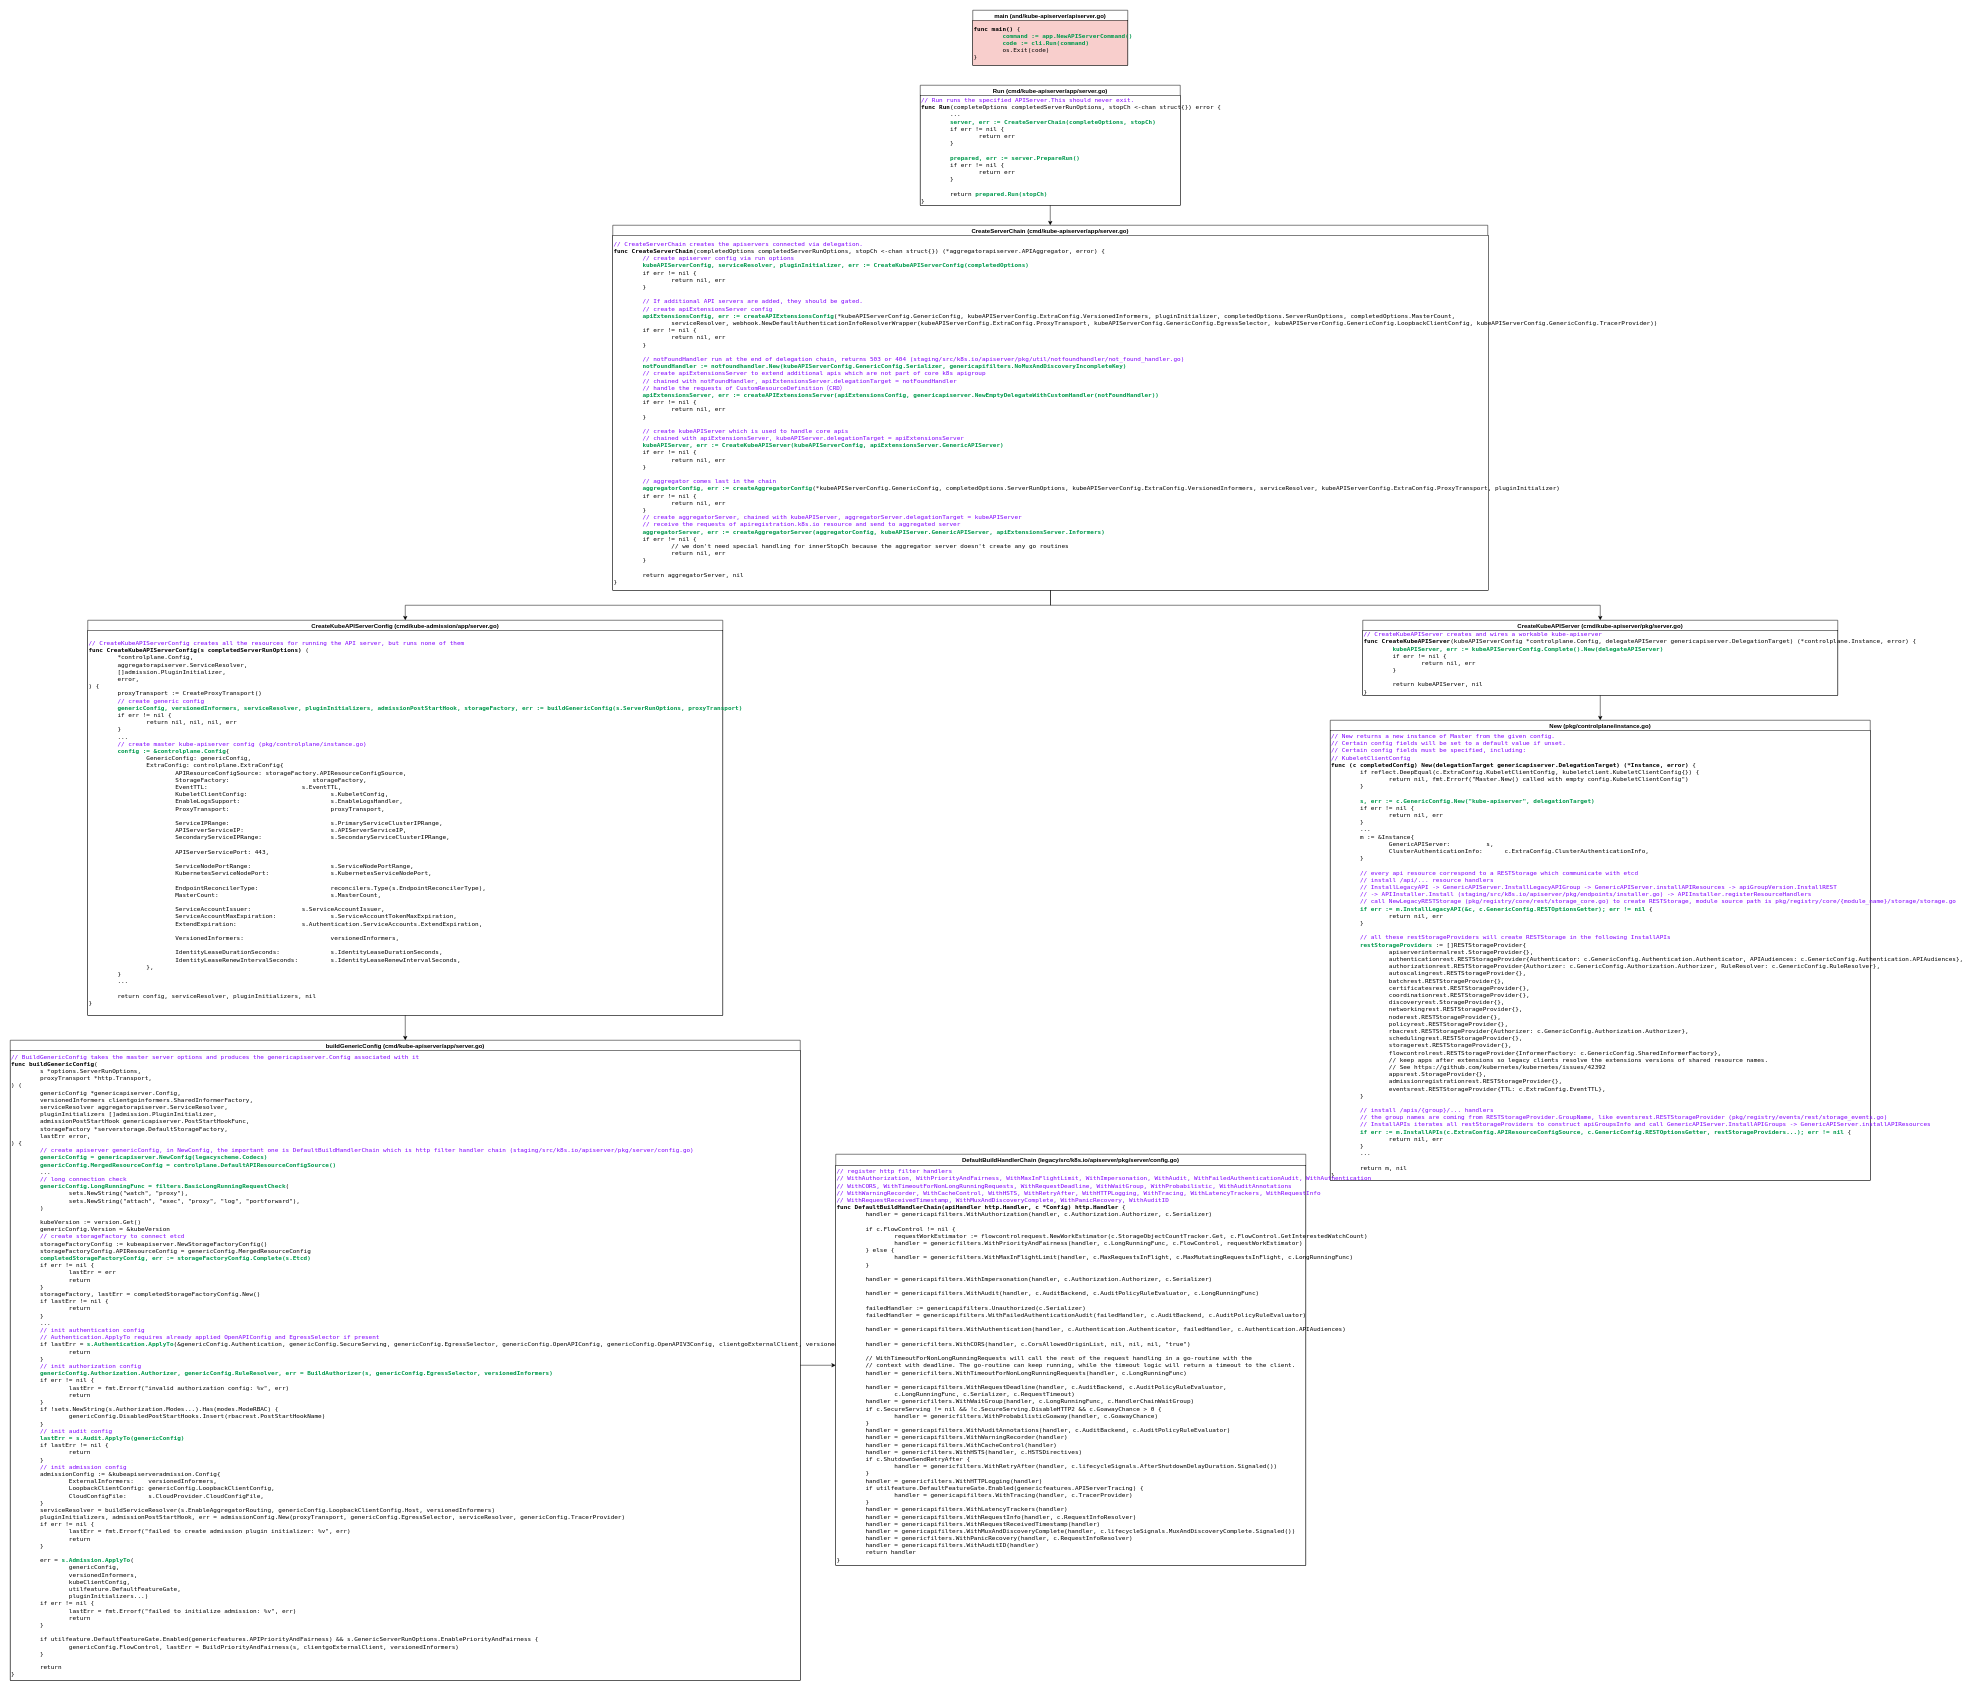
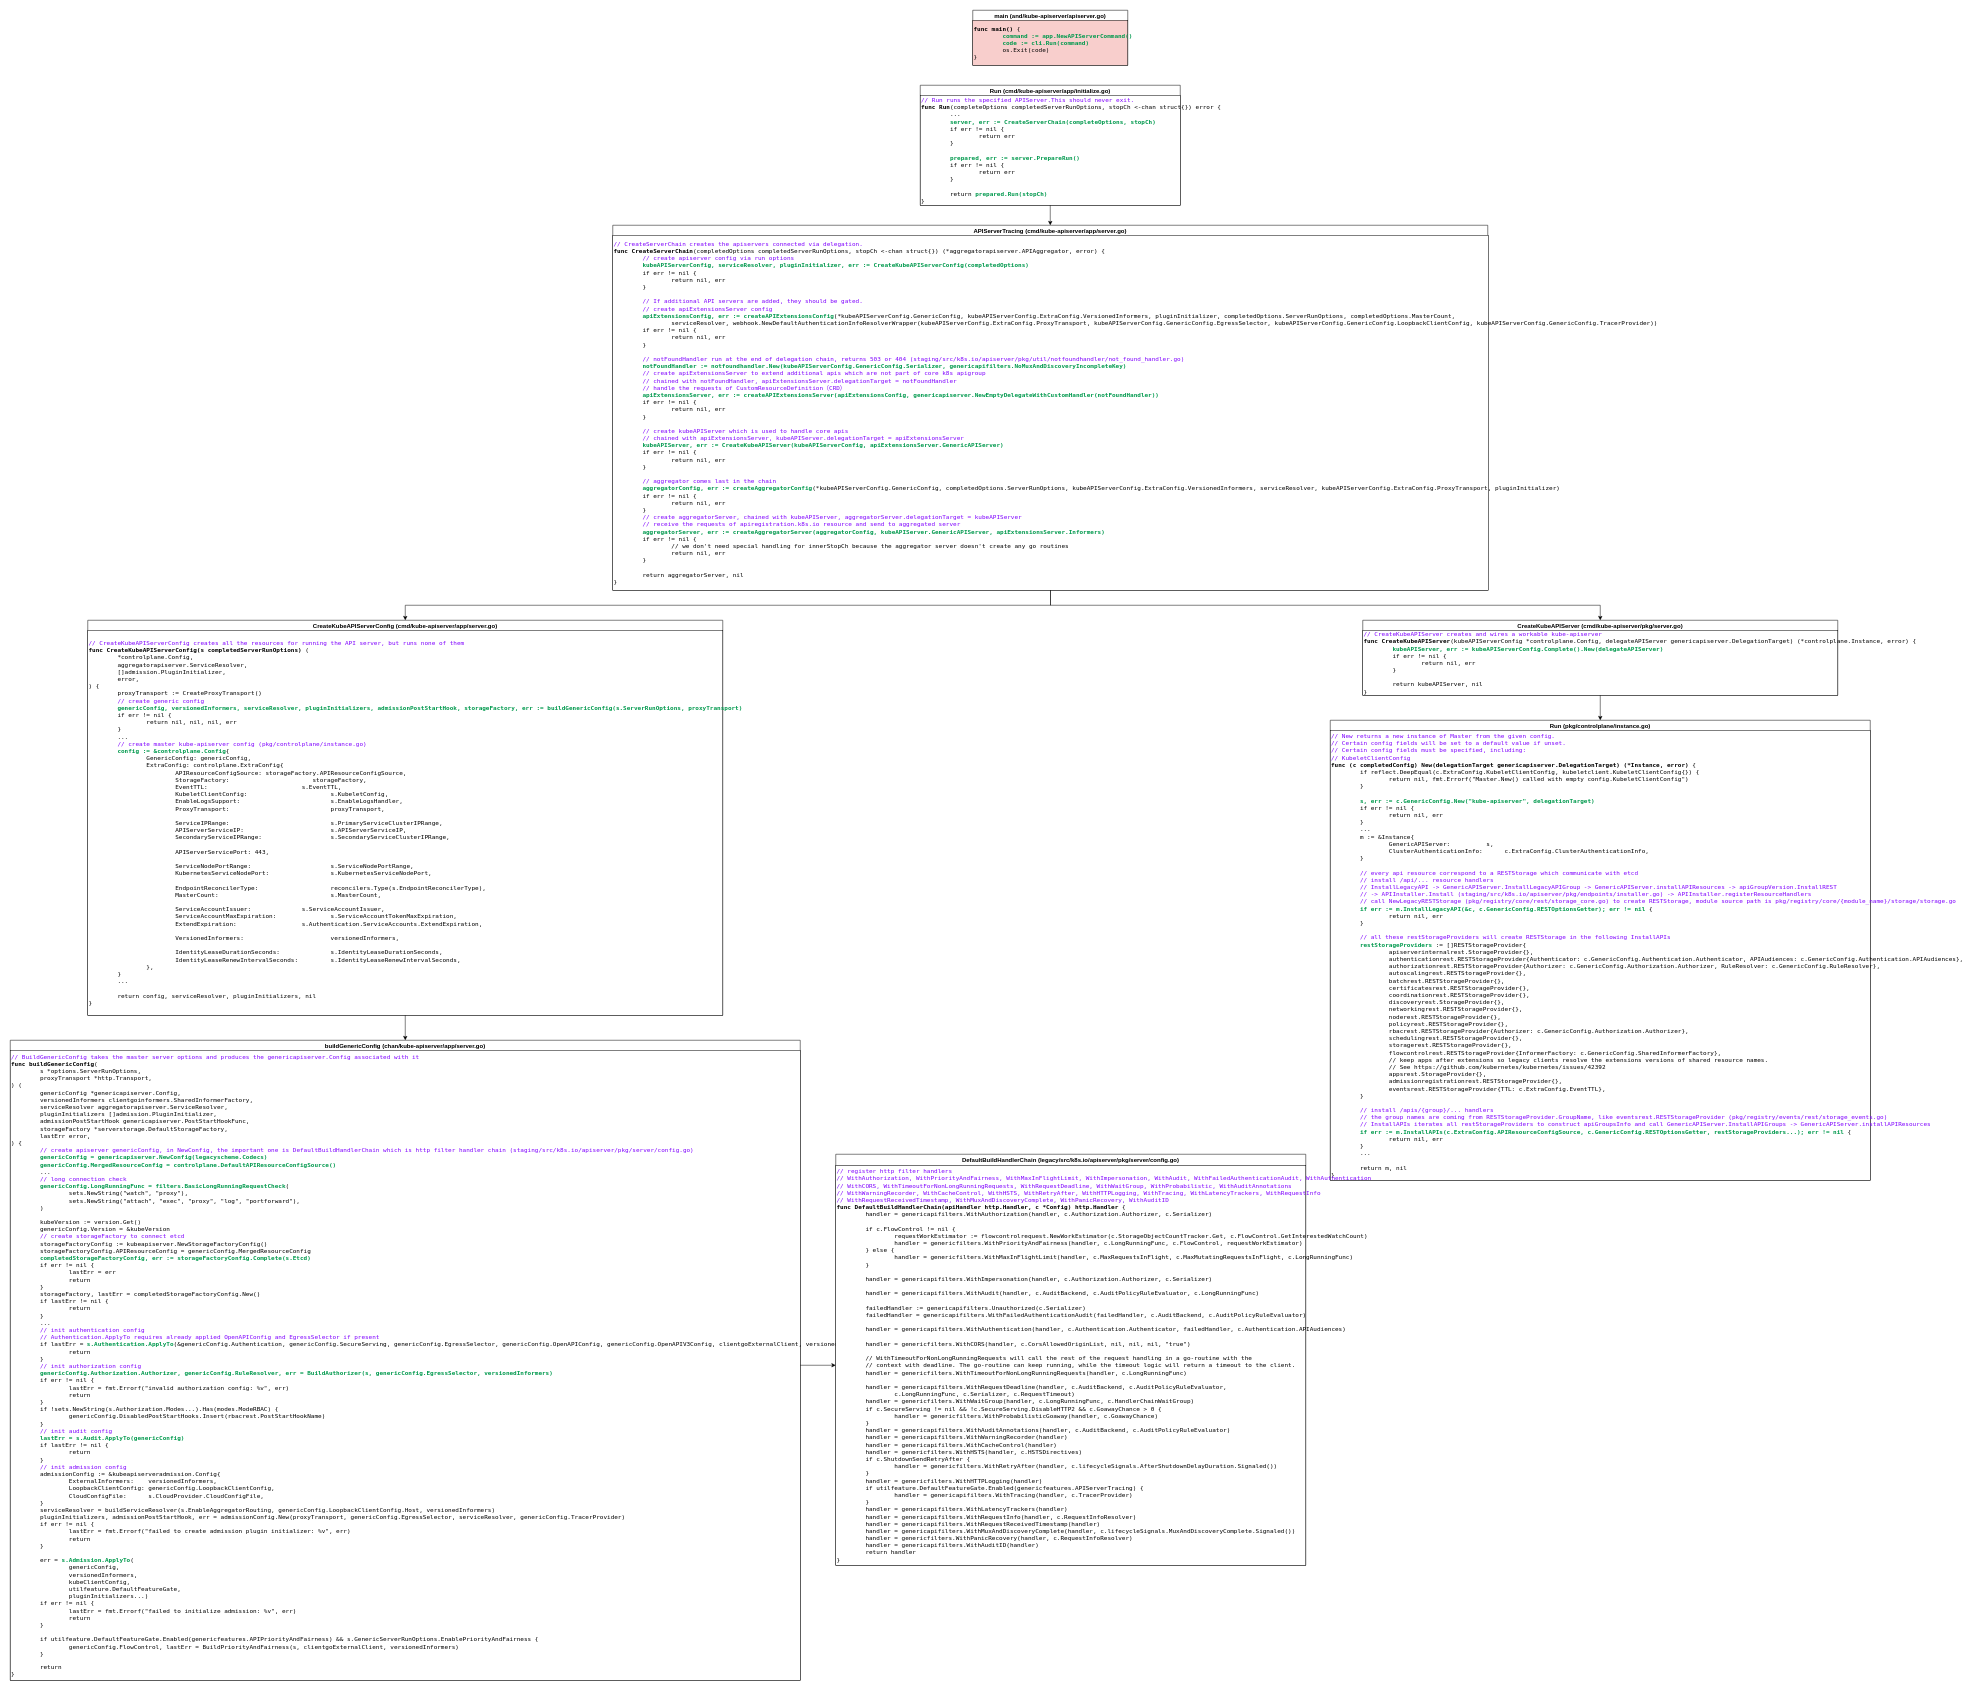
- <mxCell id="4" value="Run (cmd/kube-apiserver/app/server.go)" style="swimlane;fontColor=#000000;" parent="1" vertex="1"><mxGeometry x="1840" y="170" width="520" height="240" as="geometry" /></mxCell>
+ <mxCell id="4" value="Run (cmd/kube-apiserver/app/initialize.go)" style="swimlane;fontColor=#000000;" parent="1" vertex="1"><mxGeometry x="1840" y="170" width="520" height="240" as="geometry" /></mxCell>
- <mxCell id="6" value="CreateServerChain (cmd/kube-apiserver/app/server.go)" style="swimlane;fontColor=#000000;" parent="1" vertex="1"><mxGeometry x="1225" y="450" width="1750" height="730" as="geometry" /></mxCell>
+ <mxCell id="6" value="APIServerTracing (cmd/kube-apiserver/app/server.go)" style="swimlane;fontColor=#000000;" parent="1" vertex="1"><mxGeometry x="1225" y="450" width="1750" height="730" as="geometry" /></mxCell>
- <mxCell id="8" value="CreateKubeAPIServerConfig (cmd/kube-admission/app/server.go)" style="swimlane;fontColor=#000000;" parent="1" vertex="1"><mxGeometry x="175" y="1240" width="1270" height="790" as="geometry" /></mxCell>
+ <mxCell id="8" value="CreateKubeAPIServerConfig (cmd/kube-apiserver/app/server.go)" style="swimlane;fontColor=#000000;" parent="1" vertex="1"><mxGeometry x="175" y="1240" width="1270" height="790" as="geometry" /></mxCell>
- <mxCell id="18" value="New (pkg/controlplane/instance.go)" style="swimlane;fontColor=#000000;" parent="1" vertex="1"><mxGeometry x="2660" y="1440" width="1080" height="920" as="geometry" /></mxCell>
+ <mxCell id="18" value="Run (pkg/controlplane/instance.go)" style="swimlane;fontColor=#000000;" parent="1" vertex="1"><mxGeometry x="2660" y="1440" width="1080" height="920" as="geometry" /></mxCell>
- <mxCell id="10" value="buildGenericConfig (cmd/kube-apiserver/app/server.go)" style="swimlane;fontColor=#000000;" parent="1" vertex="1"><mxGeometry x="20" y="2080" width="1580" height="1280" as="geometry" /></mxCell>
+ <mxCell id="10" value="buildGenericConfig (chan/kube-apiserver/app/server.go)" style="swimlane;fontColor=#000000;" parent="1" vertex="1"><mxGeometry x="20" y="2080" width="1580" height="1280" as="geometry" /></mxCell>
